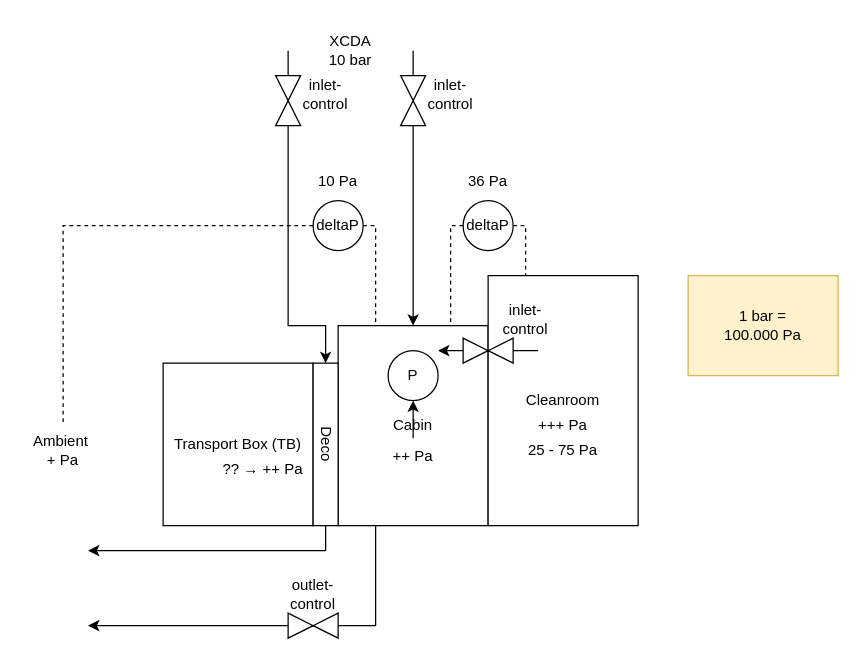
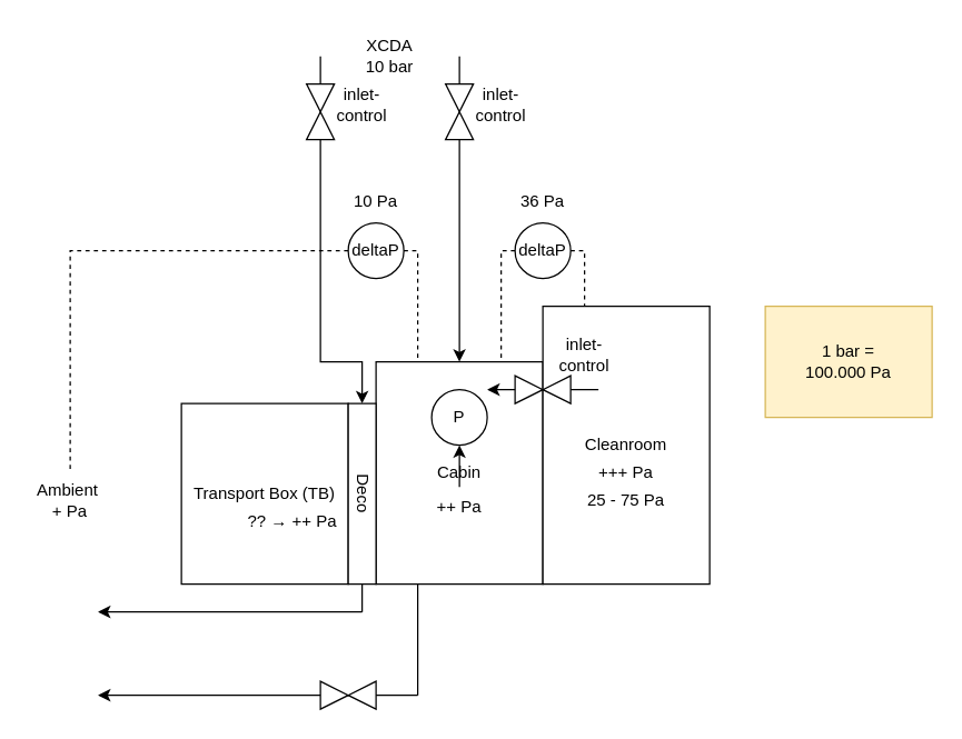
- <mxCell id="27" value="outlet-control" style="text;html=1;align=center;verticalAlign=middle;whiteSpace=wrap;rounded=0;" parent="1" vertex="1"><mxGeometry x="230" y="460" width="40" height="30" as="geometry" /></mxCell>
